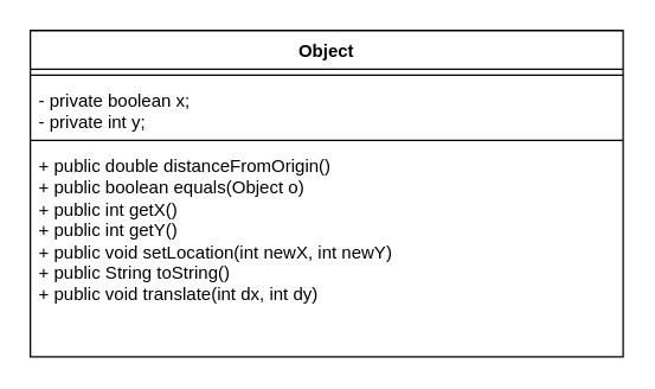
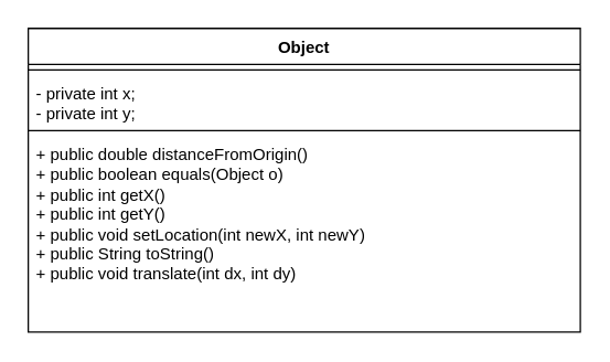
- <mxCell id="4" value="- private boolean x;&lt;br&gt;- private int y;" style="text;strokeColor=none;fillColor=none;align=left;verticalAlign=top;spacingLeft=4;spacingRight=4;overflow=hidden;rotatable=0;points=[[0,0.5],[1,0.5]];portConstraint=eastwest;whiteSpace=wrap;html=1;" vertex="1" parent="2"><mxGeometry y="34" width="400" height="36" as="geometry" /></mxCell>
+ <mxCell id="4" value="- private int x;&lt;br&gt;- private int y;" style="text;strokeColor=none;fillColor=none;align=left;verticalAlign=top;spacingLeft=4;spacingRight=4;overflow=hidden;rotatable=0;points=[[0,0.5],[1,0.5]];portConstraint=eastwest;whiteSpace=wrap;html=1;" vertex="1" parent="2"><mxGeometry y="34" width="400" height="36" as="geometry" /></mxCell>
